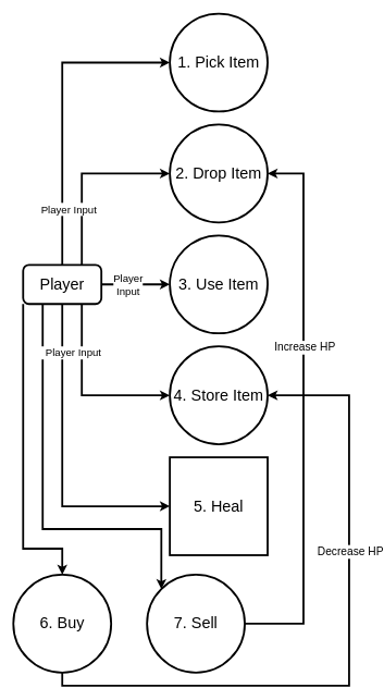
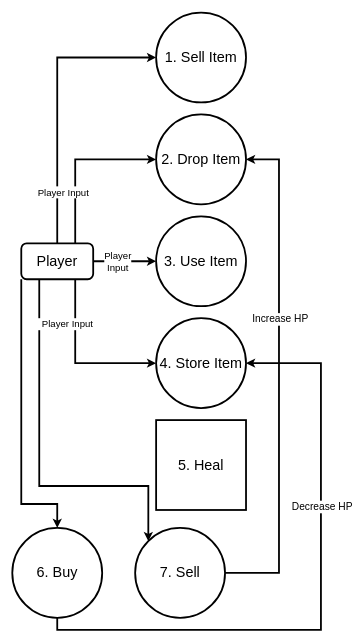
- <mxCell id="14" value="&lt;div&gt;1. Pick Item&lt;br&gt;&lt;/div&gt;" style="ellipse;whiteSpace=wrap;html=1;aspect=fixed;fontSize=24;strokeWidth=3;" parent="1" vertex="1"><mxGeometry x="260" y="20" width="150" height="150" as="geometry" /></mxCell>
+ <mxCell id="14" value="&lt;div&gt;1. Sell Item&lt;br&gt;&lt;/div&gt;" style="ellipse;whiteSpace=wrap;html=1;aspect=fixed;fontSize=24;strokeWidth=3;" parent="1" vertex="1"><mxGeometry x="260" y="20" width="150" height="150" as="geometry" /></mxCell>
- <mxCell id="8" style="edgeStyle=orthogonalEdgeStyle;rounded=0;orthogonalLoop=1;jettySize=auto;html=1;exitX=0.5;exitY=1;exitDx=0;exitDy=0;entryX=0;entryY=0.5;entryDx=0;entryDy=0;strokeWidth=3;" parent="1" source="11" target="15" edge="1"><mxGeometry relative="1" as="geometry" /></mxCell>
